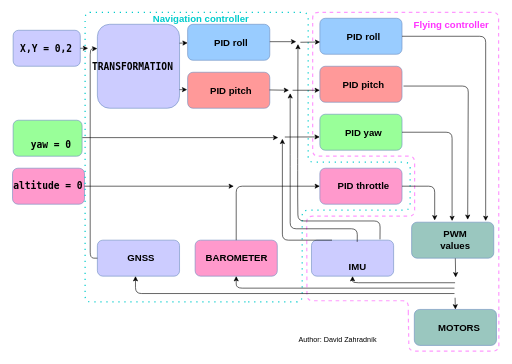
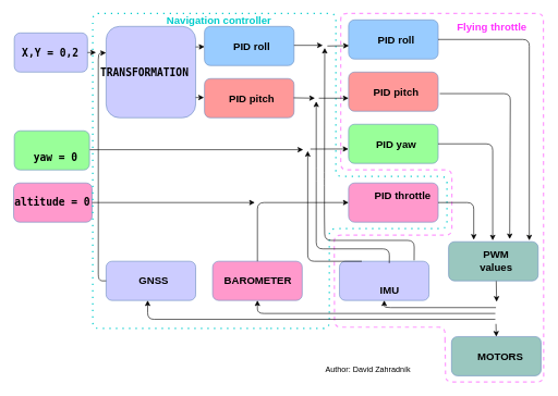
- <mxCell id="35" value="Flying controller" style="text;html=1;strokeColor=none;fillColor=none;align=center;verticalAlign=middle;whiteSpace=wrap;rounded=0;fontColor=#FF33FF;fontSize=16;fontStyle=1" vertex="1" parent="1"><mxGeometry x="685.5" y="30" width="132" height="20" as="geometry" /></mxCell>
+ <mxCell id="35" value="Flying throttle" style="text;html=1;strokeColor=none;fillColor=none;align=center;verticalAlign=middle;whiteSpace=wrap;rounded=0;fontColor=#FF33FF;fontSize=16;fontStyle=1" vertex="1" parent="1"><mxGeometry x="685.5" y="30" width="132" height="20" as="geometry" /></mxCell>
- <mxCell id="13" value="PID throttle" style="text;html=1;strokeColor=none;fillColor=none;align=center;verticalAlign=middle;whiteSpace=wrap;rounded=0;fontSize=16;fontStyle=1" vertex="1" parent="1"><mxGeometry x="559.5" y="300" width="91" height="20" as="geometry" /></mxCell>
+ <mxCell id="13" value="PID throttle" style="text;html=1;strokeColor=none;fillColor=none;align=center;verticalAlign=middle;whiteSpace=wrap;rounded=0;fontSize=16;fontStyle=1" vertex="1" parent="1"><mxGeometry x="569.5" y="290" width="91" height="20" as="geometry" /></mxCell>
